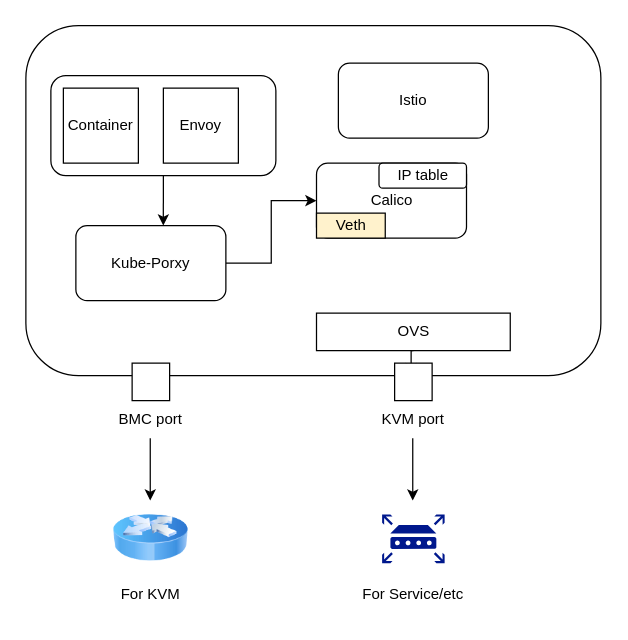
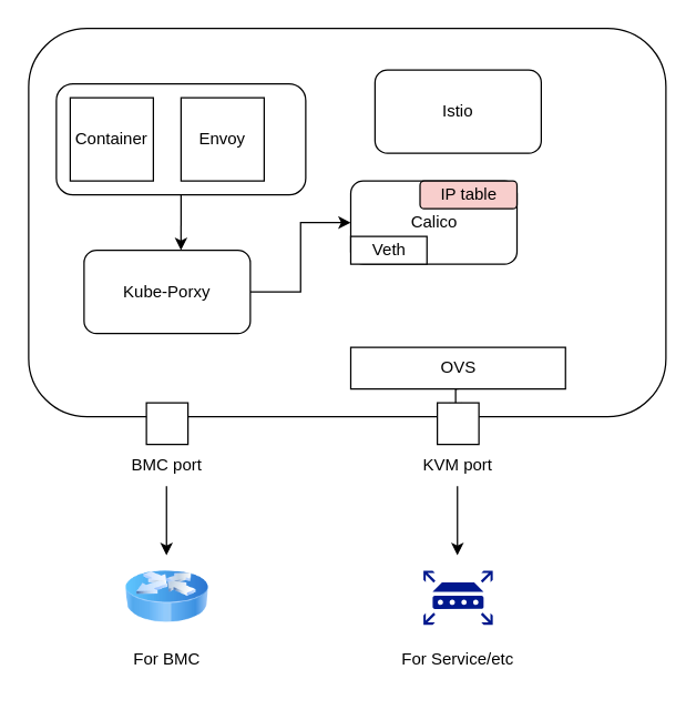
- <mxCell id="8" value="IP table" style="rounded=1;whiteSpace=wrap;html=1;" vertex="1" parent="5"><mxGeometry x="50" width="70" height="20" as="geometry" /></mxCell>
+ <mxCell id="8" value="IP table" style="rounded=1;whiteSpace=wrap;html=1;fillColor=#f8cecc;" vertex="1" parent="5"><mxGeometry x="50" width="70" height="20" as="geometry" /></mxCell>
- <mxCell id="7" value="Veth" style="rounded=0;whiteSpace=wrap;html=1;fillColor=#fff2cc;" vertex="1" parent="5"><mxGeometry y="40" width="55" height="20" as="geometry" /></mxCell>
+ <mxCell id="7" value="Veth" style="rounded=0;whiteSpace=wrap;html=1;" vertex="1" parent="5"><mxGeometry y="40" width="55" height="20" as="geometry" /></mxCell>
- <mxCell id="22" value="For KVM" style="text;html=1;align=center;verticalAlign=middle;whiteSpace=wrap;rounded=0;" vertex="1" parent="2"><mxGeometry x="70" y="440" width="60" height="30" as="geometry" /></mxCell>
+ <mxCell id="22" value="For BMC" style="text;html=1;align=center;verticalAlign=middle;whiteSpace=wrap;rounded=0;" vertex="1" parent="2"><mxGeometry x="70" y="440" width="60" height="30" as="geometry" /></mxCell>
